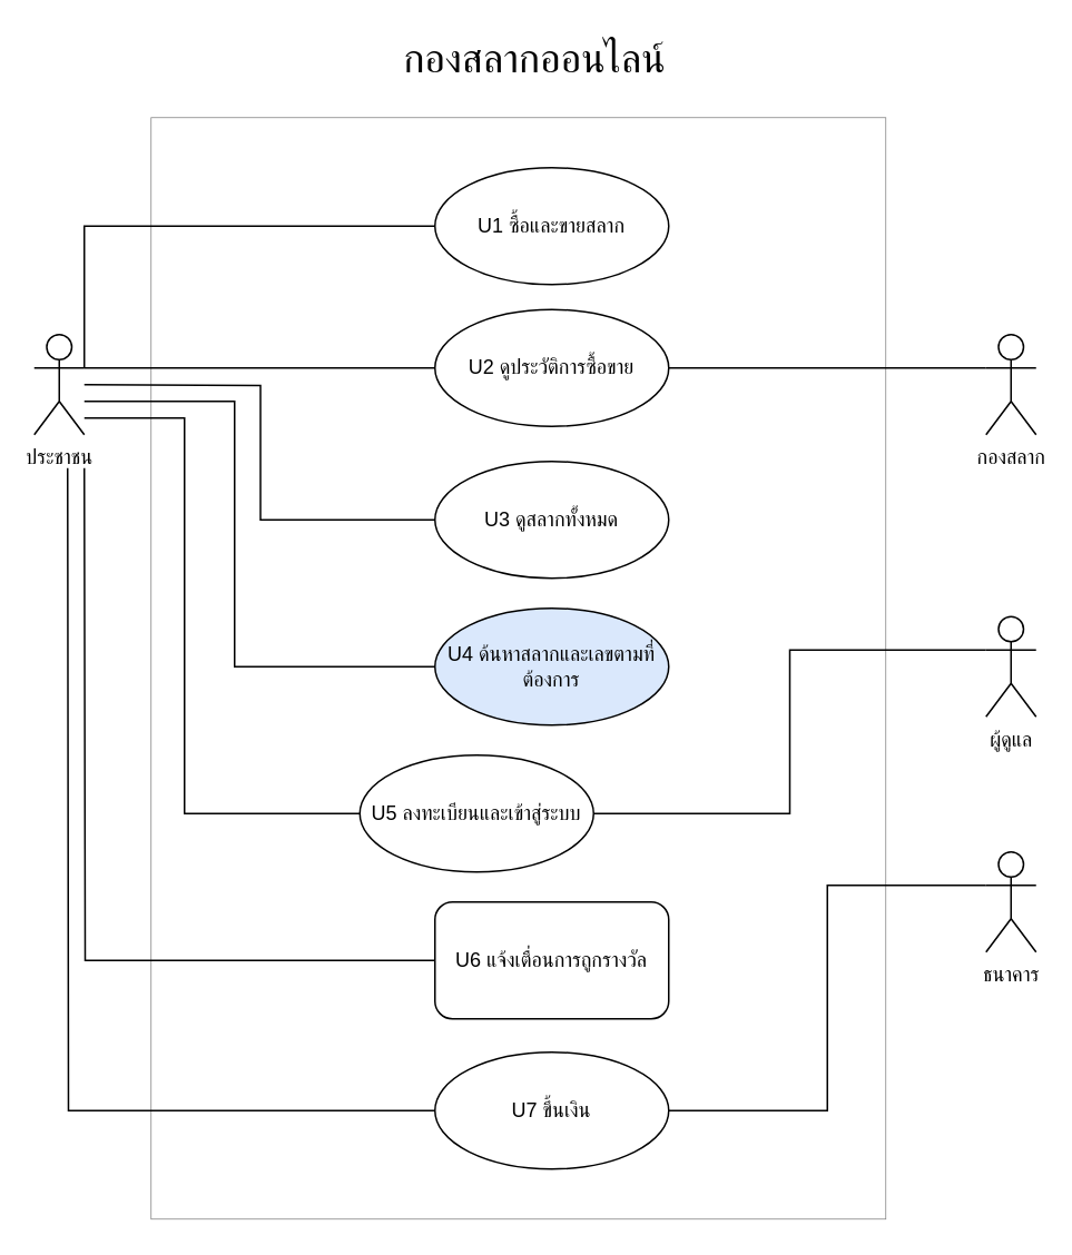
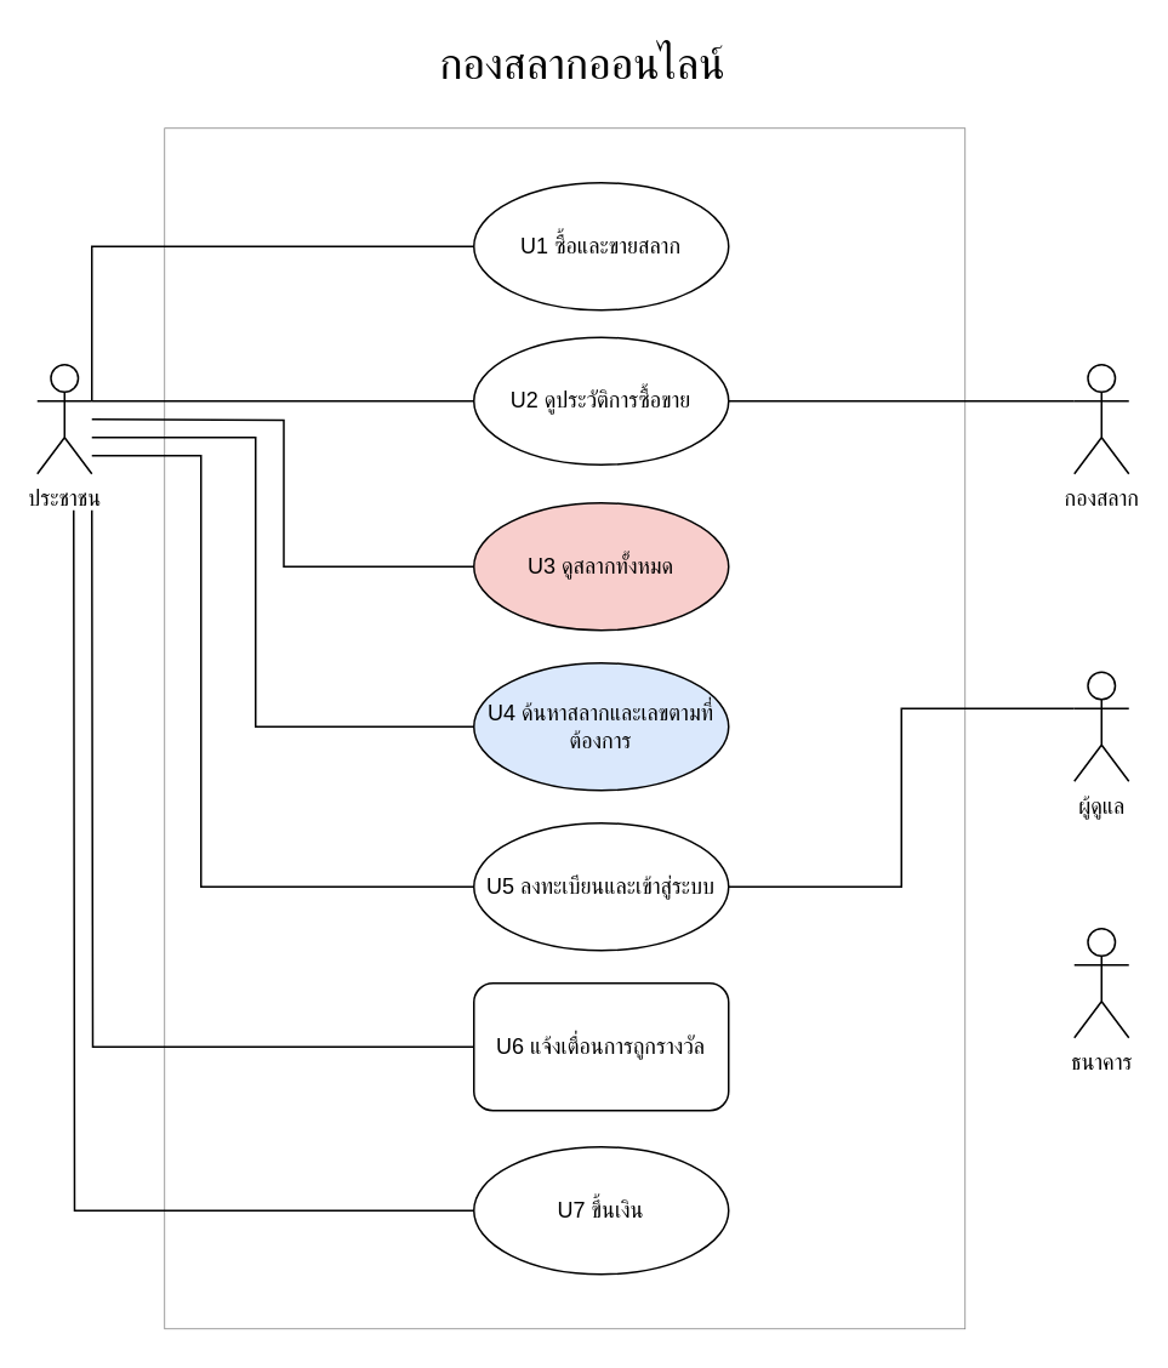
- <mxCell id="12" value="U3 ดูสลากทั้งหมด" style="ellipse;whiteSpace=wrap;html=1;" vertex="1" parent="1"><mxGeometry x="260" y="276" width="140" height="70" as="geometry" /></mxCell>
+ <mxCell id="12" value="U3 ดูสลากทั้งหมด" style="ellipse;whiteSpace=wrap;html=1;fillColor=#f8cecc;" vertex="1" parent="1"><mxGeometry x="260" y="276" width="140" height="70" as="geometry" /></mxCell>
- <mxCell id="17" value="U5 ลงทะเบียนและเข้าสู่ระบบ" style="ellipse;whiteSpace=wrap;html=1;" vertex="1" parent="1"><mxGeometry x="215" y="452" width="140" height="70" as="geometry" /></mxCell>
+ <mxCell id="17" value="U5 ลงทะเบียนและเข้าสู่ระบบ" style="ellipse;whiteSpace=wrap;html=1;" vertex="1" parent="1"><mxGeometry x="260" y="452" width="140" height="70" as="geometry" /></mxCell>
- <mxCell id="21" style="edgeStyle=orthogonalEdgeStyle;rounded=0;orthogonalLoop=1;jettySize=auto;html=1;entryX=0;entryY=0.333;entryDx=0;entryDy=0;entryPerimeter=0;endArrow=none;endFill=0;" edge="1" parent="1" source="22" target="9"><mxGeometry relative="1" as="geometry" /></mxCell>
